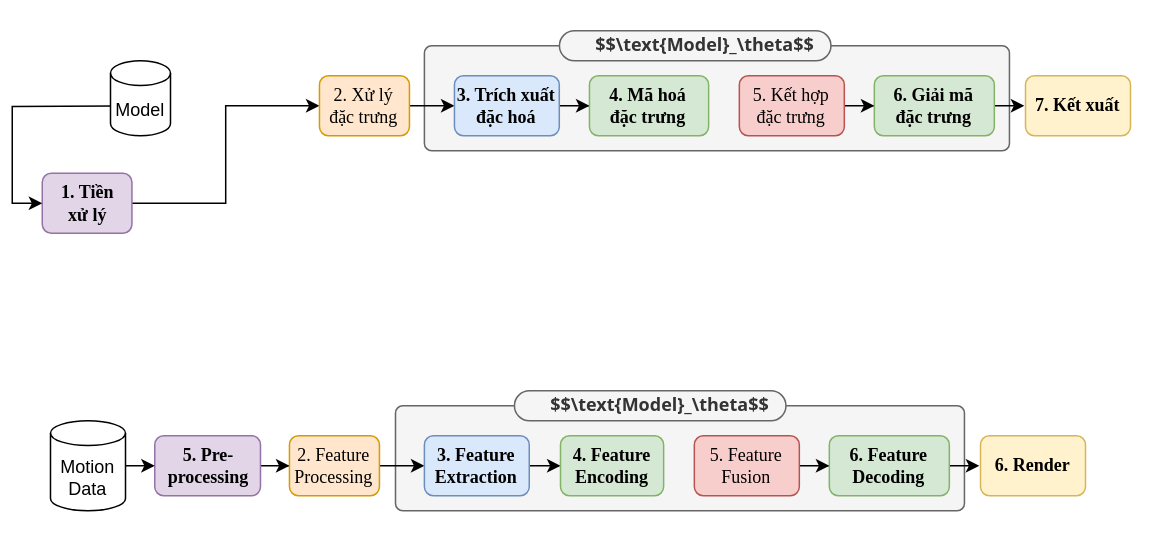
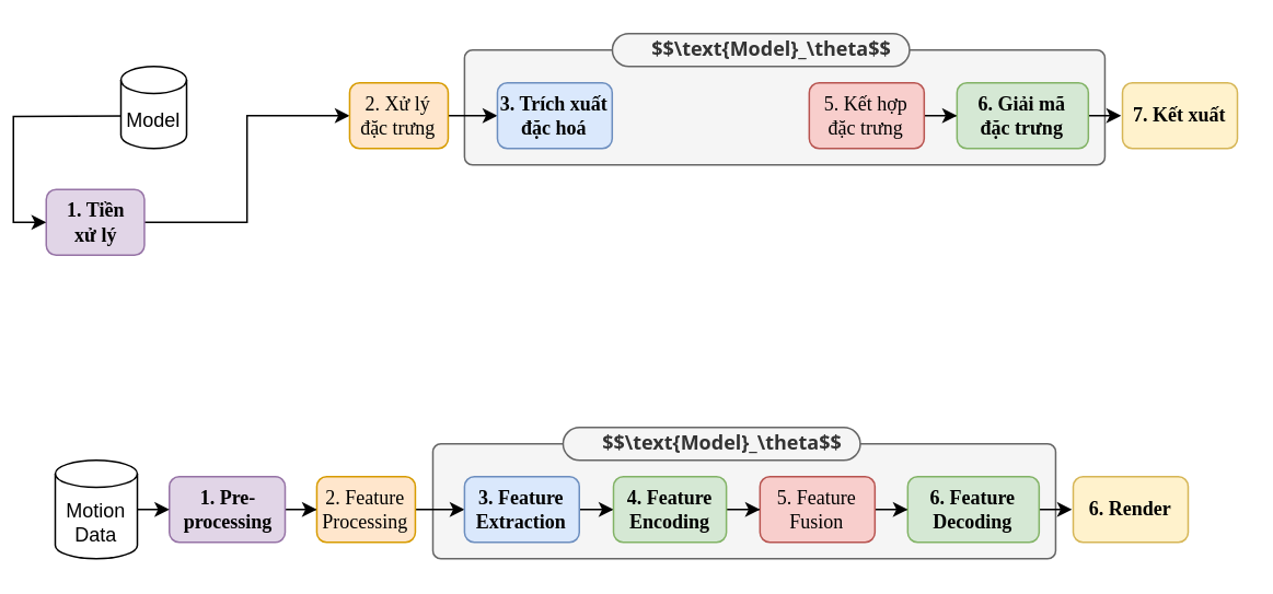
- <mxCell id="7" style="edgeStyle=orthogonalEdgeStyle;rounded=0;orthogonalLoop=1;jettySize=auto;html=1;" parent="1" source="8" target="11" edge="1"><mxGeometry relative="1" as="geometry" /></mxCell>
- <mxCell id="11" value="&lt;b&gt;4. Mã hoá&lt;/b&gt;&lt;div&gt;&lt;b&gt;đặc trưng&lt;/b&gt;&lt;/div&gt;" style="rounded=1;whiteSpace=wrap;html=1;fillColor=#d5e8d4;strokeColor=#82b366;fontFamily=SVN-Segoe UI;" parent="1" vertex="1"><mxGeometry x="385.3" y="50" width="79.45" height="40" as="geometry" /></mxCell>
- <mxCell id="20" value="&lt;span&gt;5.&amp;nbsp;&lt;/span&gt;Pre-processing" style="rounded=1;whiteSpace=wrap;html=1;fillColor=#e1d5e7;strokeColor=#9673a6;fontFamily=SVN-Segoe UI;fontStyle=1" vertex="1" parent="1"><mxGeometry x="95.5" y="290" width="70.5" height="40" as="geometry" /></mxCell>
+ <mxCell id="20" value="&lt;span&gt;1.&amp;nbsp;&lt;/span&gt;Pre-processing" style="rounded=1;whiteSpace=wrap;html=1;fillColor=#e1d5e7;strokeColor=#9673a6;fontFamily=SVN-Segoe UI;fontStyle=1" vertex="1" parent="1"><mxGeometry x="95.5" y="290" width="70.5" height="40" as="geometry" /></mxCell>
+ <mxCell id="27" style="edgeStyle=orthogonalEdgeStyle;rounded=0;orthogonalLoop=1;jettySize=auto;html=1;entryX=0;entryY=0.5;entryDx=0;entryDy=0;" edge="1" parent="1" source="28" target="26"><mxGeometry relative="1" as="geometry" /></mxCell>
